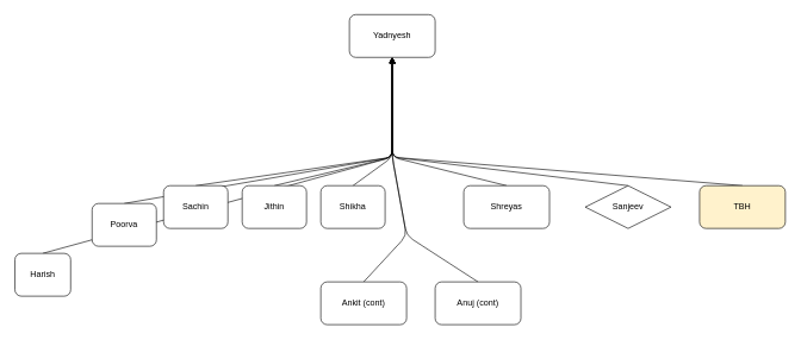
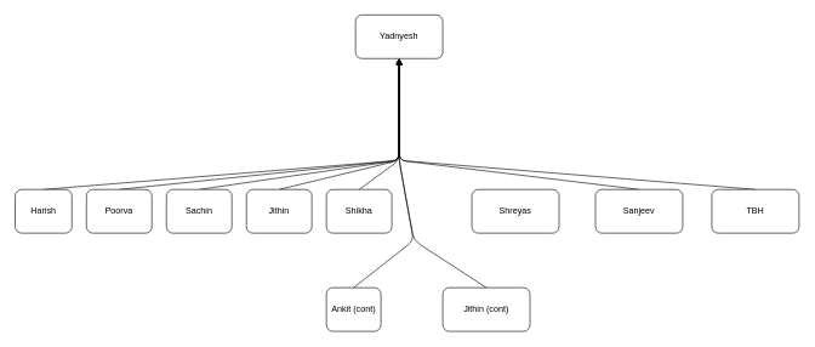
- <mxCell id="5" style="edgeStyle=none;html=1;exitX=0.5;exitY=0;exitDx=0;exitDy=0;entryX=0.5;entryY=1;entryDx=0;entryDy=0;" edge="1" parent="1" source="6" target="2"><mxGeometry relative="1" as="geometry"><Array as="points"><mxPoint x="548" y="220" /></Array></mxGeometry></mxCell>
- <mxCell id="12" value="Sanjeev" style="rhombus;whiteSpace=wrap;html=1;" vertex="1" parent="1"><mxGeometry x="818" y="260" width="120" height="60" as="geometry" /></mxCell>
+ <mxCell id="12" value="Sanjeev" style="rounded=1;whiteSpace=wrap;html=1;" vertex="1" parent="1"><mxGeometry x="818" y="260" width="120" height="60" as="geometry" /></mxCell>
- <mxCell id="14" value="TBH" style="rounded=1;whiteSpace=wrap;html=1;fillColor=#fff2cc;" vertex="1" parent="1"><mxGeometry x="978" y="260" width="120" height="60" as="geometry" /></mxCell>
+ <mxCell id="14" value="TBH" style="rounded=1;whiteSpace=wrap;html=1;" vertex="1" parent="1"><mxGeometry x="978" y="260" width="120" height="60" as="geometry" /></mxCell>
- <mxCell id="8" value="Poorva" style="rounded=1;whiteSpace=wrap;html=1;" vertex="1" parent="1"><mxGeometry x="128" y="285" width="90" height="60" as="geometry" /></mxCell>
+ <mxCell id="8" value="Poorva" style="rounded=1;whiteSpace=wrap;html=1;" vertex="1" parent="1"><mxGeometry x="118" y="260" width="90" height="60" as="geometry" /></mxCell>
- <mxCell id="4" value="Harish" style="rounded=1;whiteSpace=wrap;html=1;" vertex="1" parent="1"><mxGeometry x="20" y="355" width="78" height="60" as="geometry" /></mxCell>
+ <mxCell id="4" value="Harish" style="rounded=1;whiteSpace=wrap;html=1;" vertex="1" parent="1"><mxGeometry x="20" y="260" width="78" height="60" as="geometry" /></mxCell>
- <mxCell id="18" value="Ankit (cont)" style="rounded=1;whiteSpace=wrap;html=1;" vertex="1" parent="1"><mxGeometry x="448" y="395" width="120" height="60" as="geometry" /></mxCell>
+ <mxCell id="18" value="Ankit (cont)" style="rounded=1;whiteSpace=wrap;html=1;" vertex="1" parent="1"><mxGeometry x="448" y="395" width="75" height="60" as="geometry" /></mxCell>
- <mxCell id="16" value="Anuj (cont)" style="rounded=1;whiteSpace=wrap;html=1;" vertex="1" parent="1"><mxGeometry x="608" y="395" width="120" height="60" as="geometry" /></mxCell>
+ <mxCell id="16" value="Jithin (cont)" style="rounded=1;whiteSpace=wrap;html=1;" vertex="1" parent="1"><mxGeometry x="608" y="395" width="120" height="60" as="geometry" /></mxCell>
